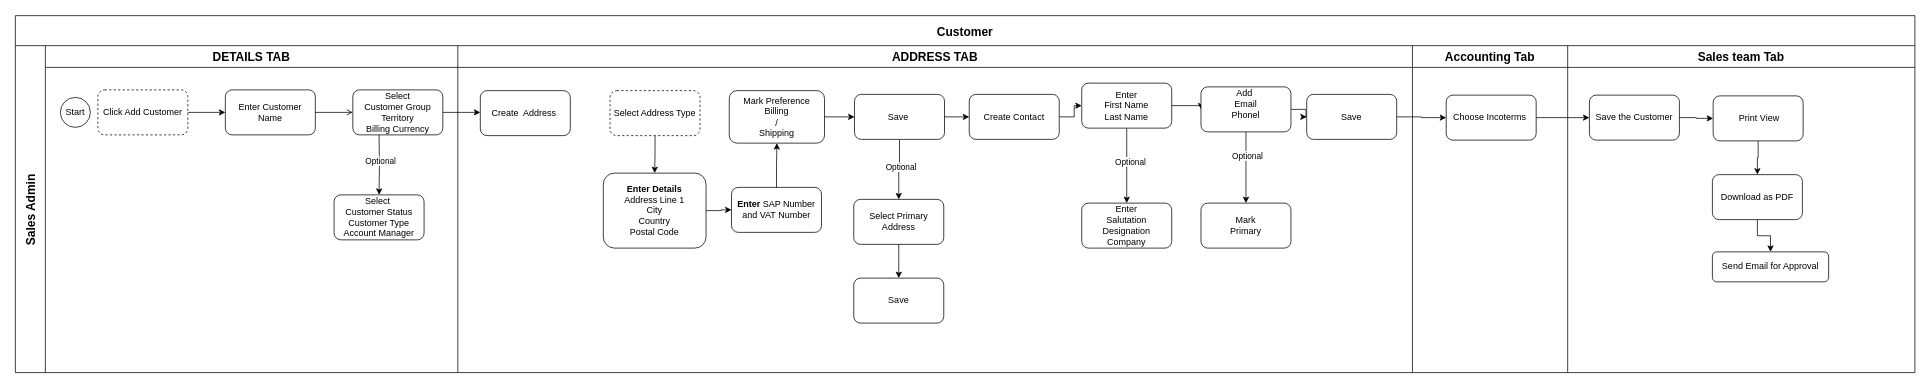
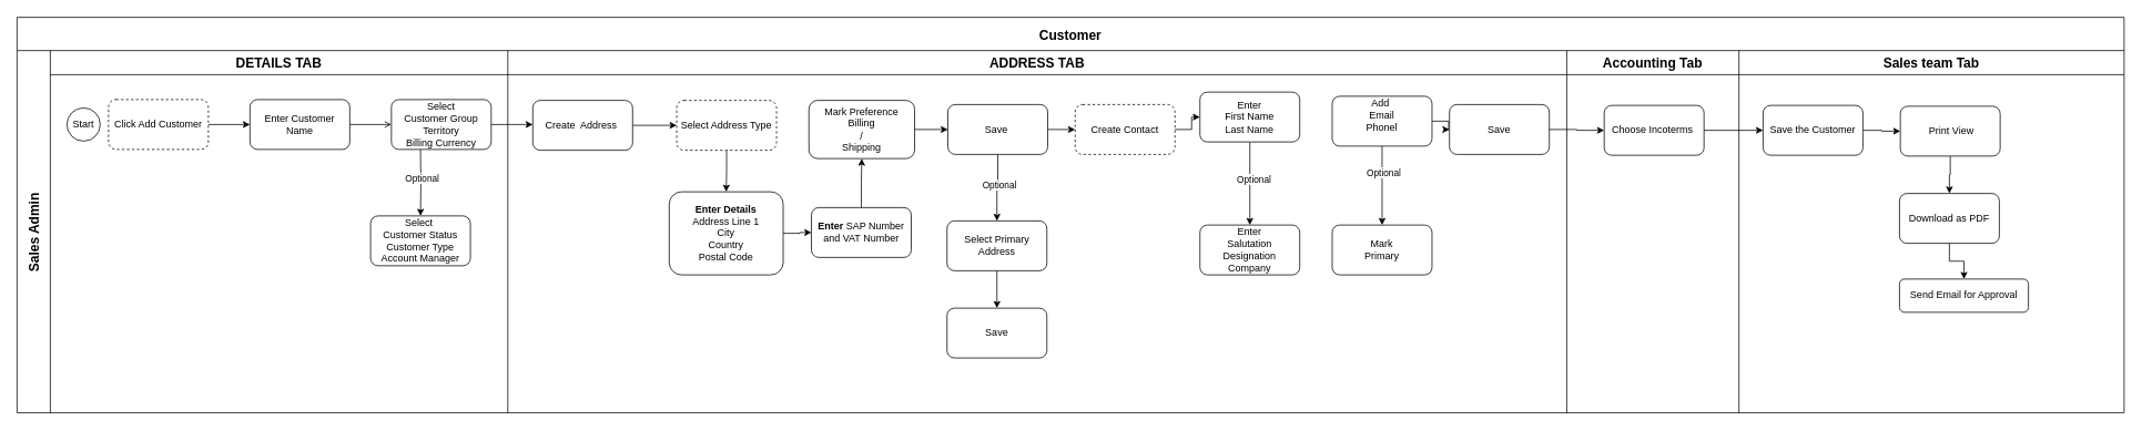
- <mxCell id="34" style="edgeStyle=orthogonalEdgeStyle;rounded=0;orthogonalLoop=1;jettySize=auto;html=1;exitX=1;exitY=0.5;exitDx=0;exitDy=0;entryX=0;entryY=0.5;entryDx=0;entryDy=0;" edge="1" parent="14" source="35" target="42"><mxGeometry relative="1" as="geometry" /></mxCell>
+ <mxCell id="15" style="edgeStyle=orthogonalEdgeStyle;rounded=0;orthogonalLoop=1;jettySize=auto;html=1;exitX=1;exitY=0.5;exitDx=0;exitDy=0;entryX=0;entryY=0.5;entryDx=0;entryDy=0;" edge="1" parent="14" source="16" target="18"><mxGeometry relative="1" as="geometry" /></mxCell>
- <mxCell id="29" value="Create Contact" style="rounded=1;whiteSpace=wrap;html=1;" vertex="1" parent="14"><mxGeometry x="682.0" y="65" width="120" height="60" as="geometry" /></mxCell>
+ <mxCell id="29" value="Create Contact" style="rounded=1;whiteSpace=wrap;html=1;dashed=1;" vertex="1" parent="14"><mxGeometry x="682.0" y="65" width="120" height="60" as="geometry" /></mxCell>
